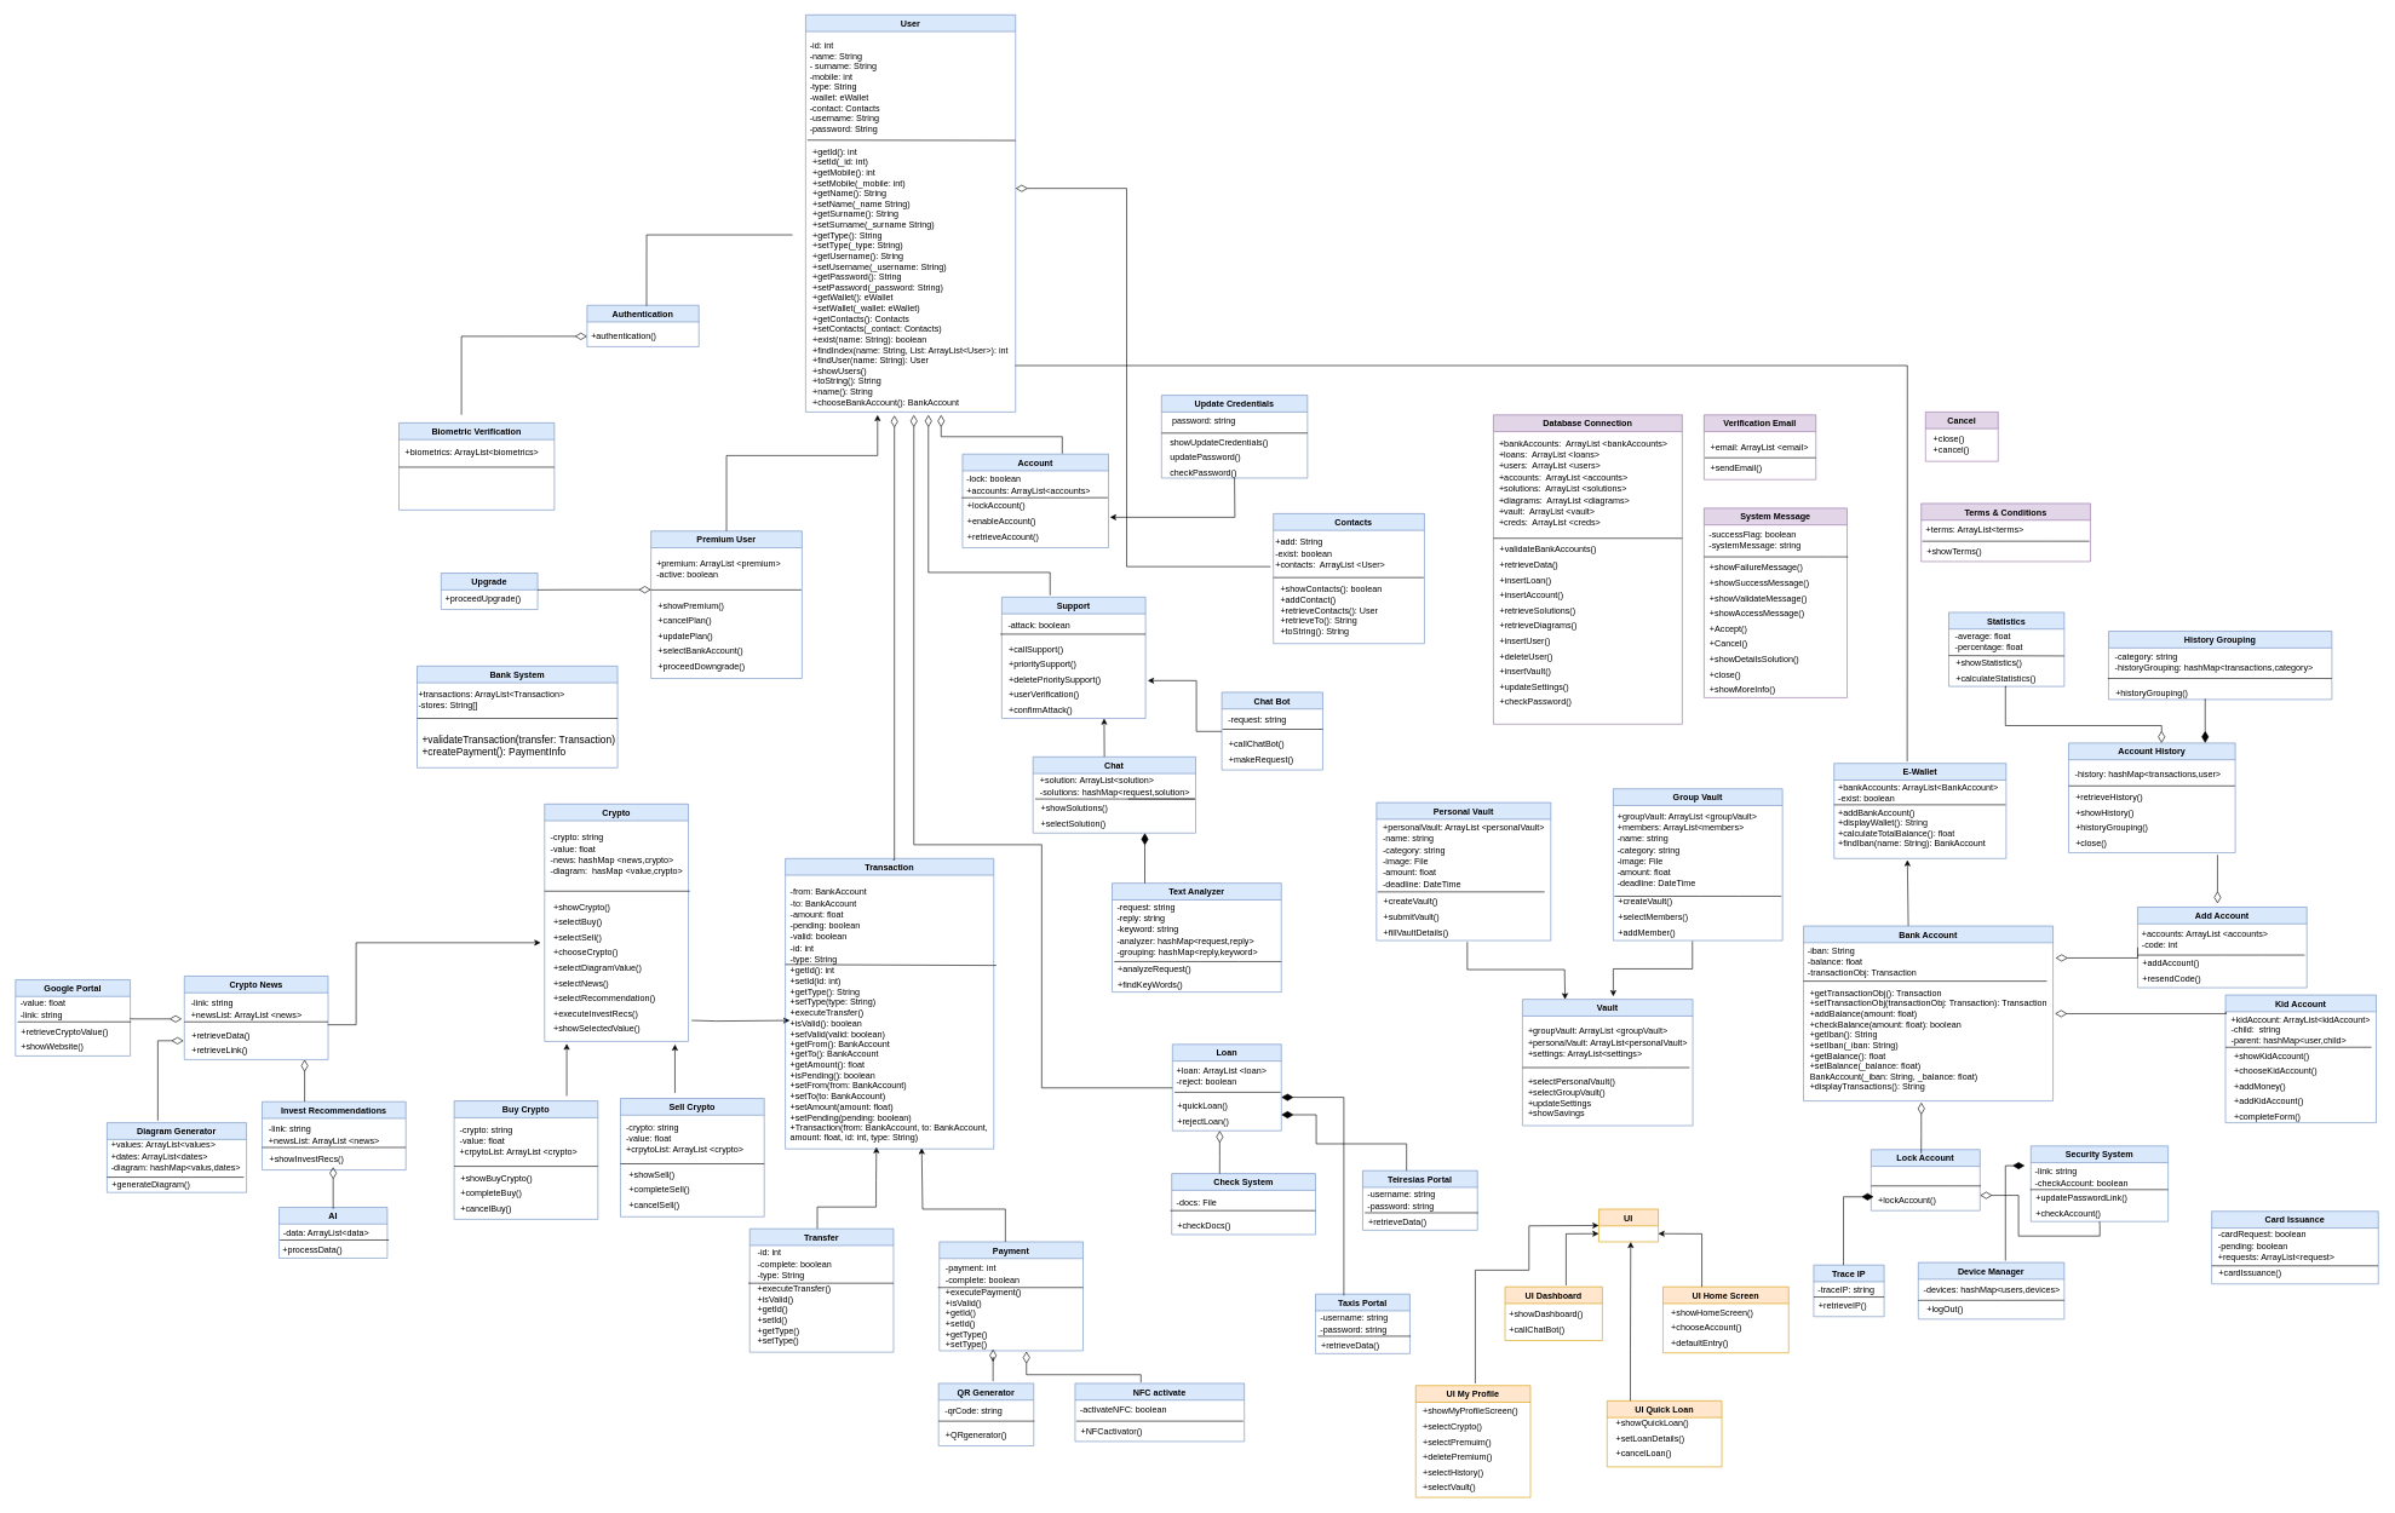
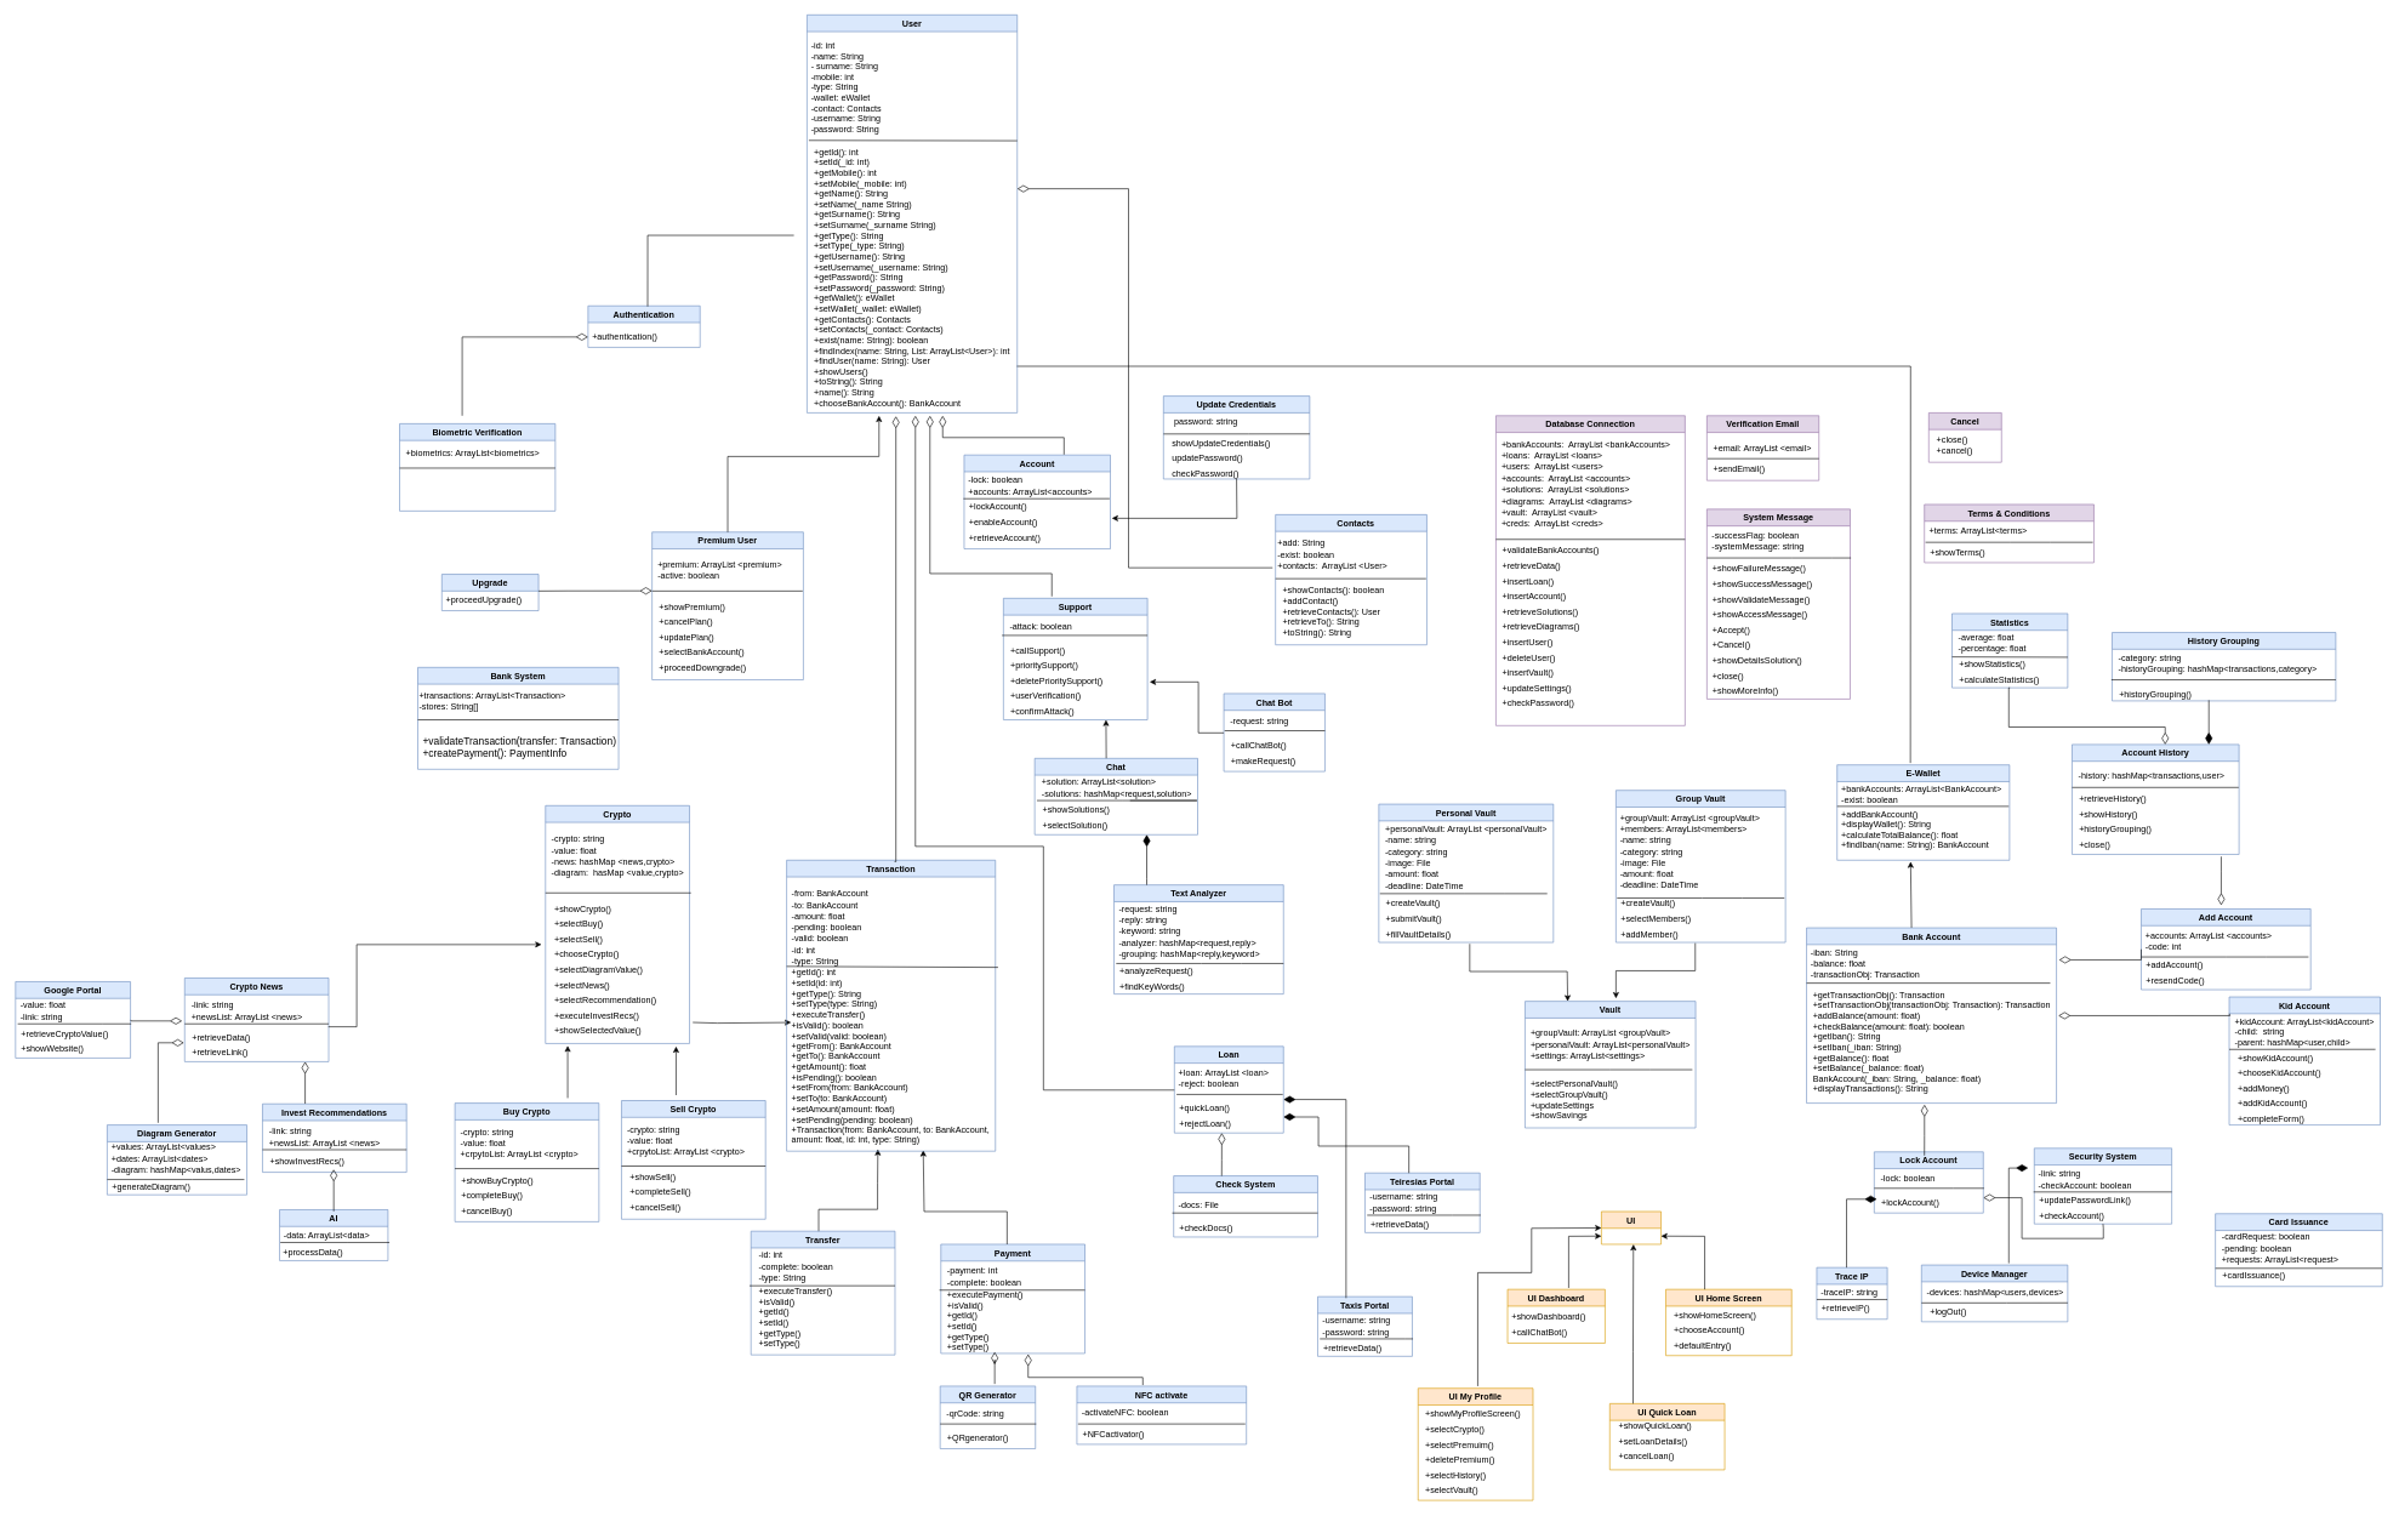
+ <mxCell id="99" value="-lock: boolean" style="text;html=1;align=left;verticalAlign=middle;resizable=0;points=[];autosize=1;strokeColor=none;fillColor=none;fontSize=12;" parent="97" vertex="1"><mxGeometry x="6.5" y="28" width="85" height="18" as="geometry" /></mxCell>
